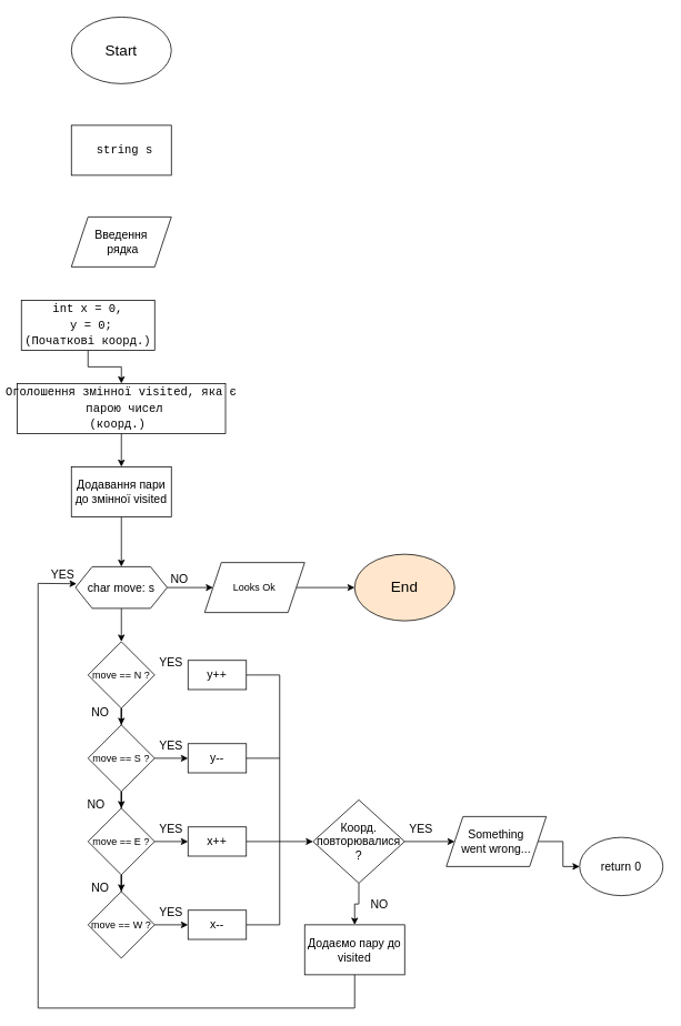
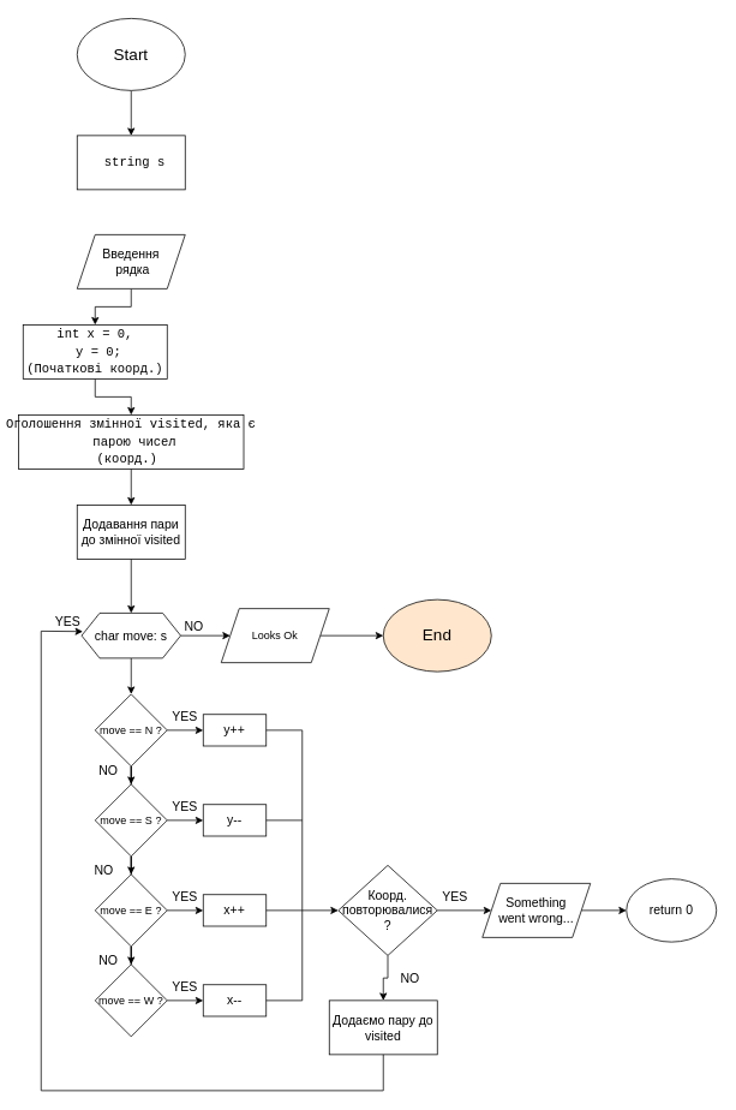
+ <mxCell id="2" value="" style="edgeStyle=orthogonalEdgeStyle;rounded=0;orthogonalLoop=1;jettySize=auto;html=1;" edge="1" parent="1" source="3" target="4"><mxGeometry relative="1" as="geometry" /></mxCell>
+ <mxCell id="5" value="" style="edgeStyle=orthogonalEdgeStyle;rounded=0;orthogonalLoop=1;jettySize=auto;html=1;" edge="1" parent="1" source="6" target="8"><mxGeometry relative="1" as="geometry" /></mxCell>
+ <mxCell id="16" value="" style="edgeStyle=orthogonalEdgeStyle;rounded=0;orthogonalLoop=1;jettySize=auto;html=1;" edge="1" parent="1" source="18" target="19"><mxGeometry relative="1" as="geometry" /></mxCell>
- <mxCell id="43" value="&lt;font style=&quot;font-size: 14px;&quot;&gt;return 0&lt;/font&gt;" style="ellipse;whiteSpace=wrap;html=1;" vertex="1" parent="1"><mxGeometry x="695" y="1005" width="100" height="70" as="geometry" /></mxCell>
+ <mxCell id="43" value="&lt;font style=&quot;font-size: 14px;&quot;&gt;return 0&lt;/font&gt;" style="ellipse;whiteSpace=wrap;html=1;" vertex="1" parent="1"><mxGeometry x="695" y="975" width="100" height="70" as="geometry" /></mxCell>
